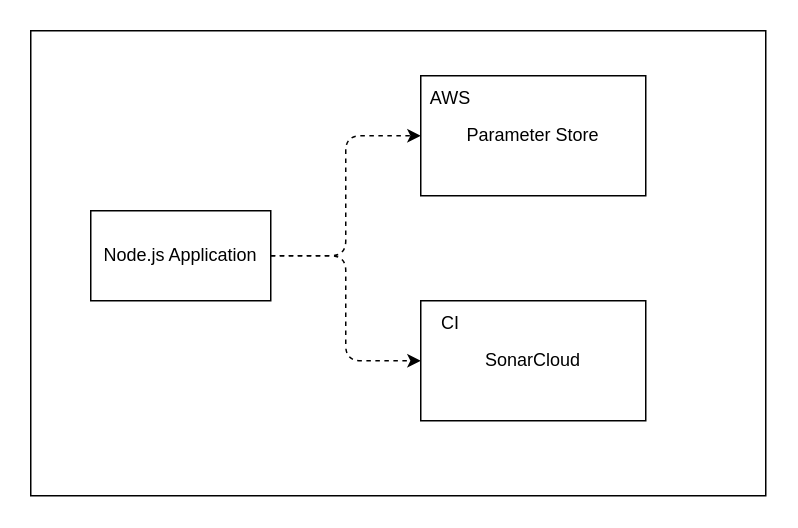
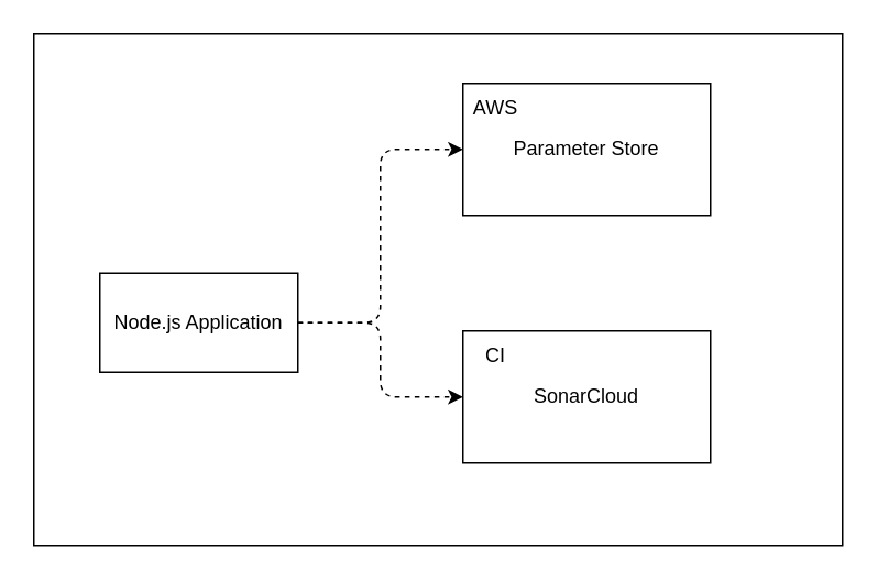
- <mxCell id="5" value="Node.js Application" style="rounded=0;whiteSpace=wrap;html=1;" parent="1" vertex="1"><mxGeometry x="60" y="140" width="120" height="60" as="geometry" /></mxCell>
+ <mxCell id="5" value="Node.js Application" style="rounded=0;whiteSpace=wrap;html=1;" parent="1" vertex="1"><mxGeometry x="60" y="165" width="120" height="60" as="geometry" /></mxCell>
